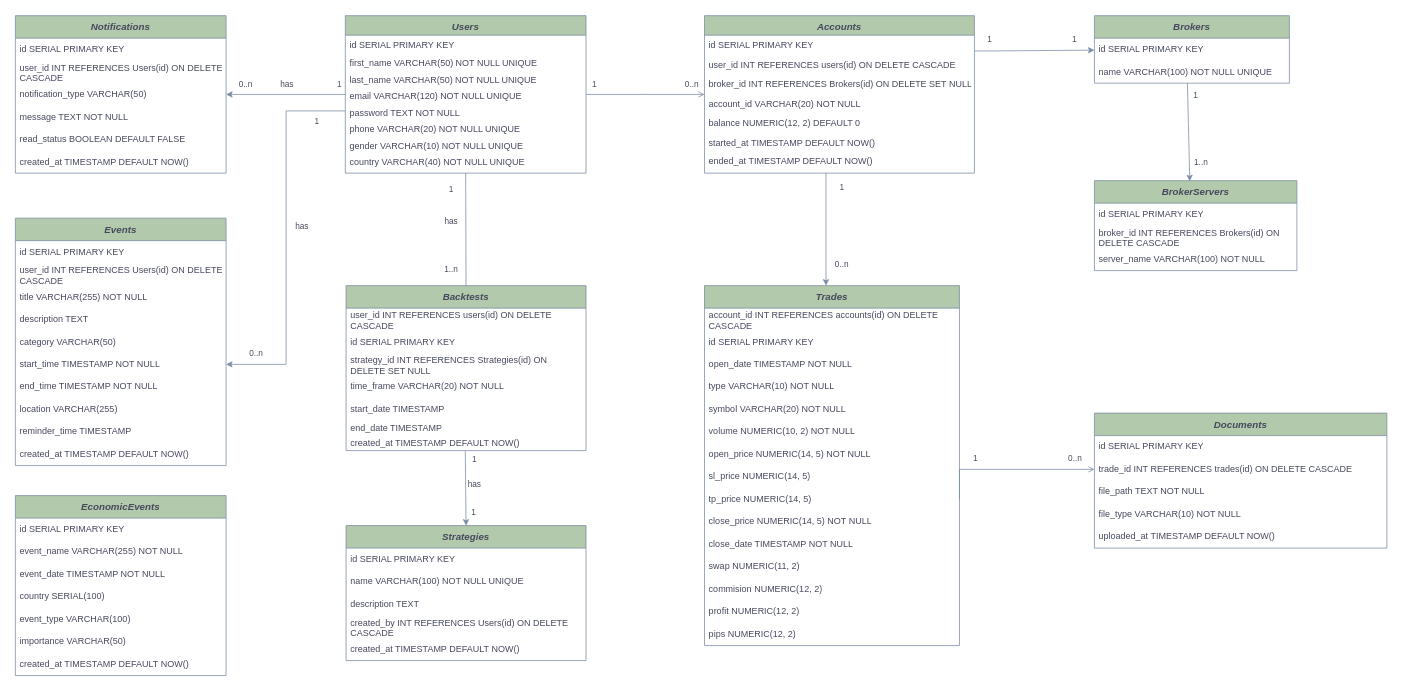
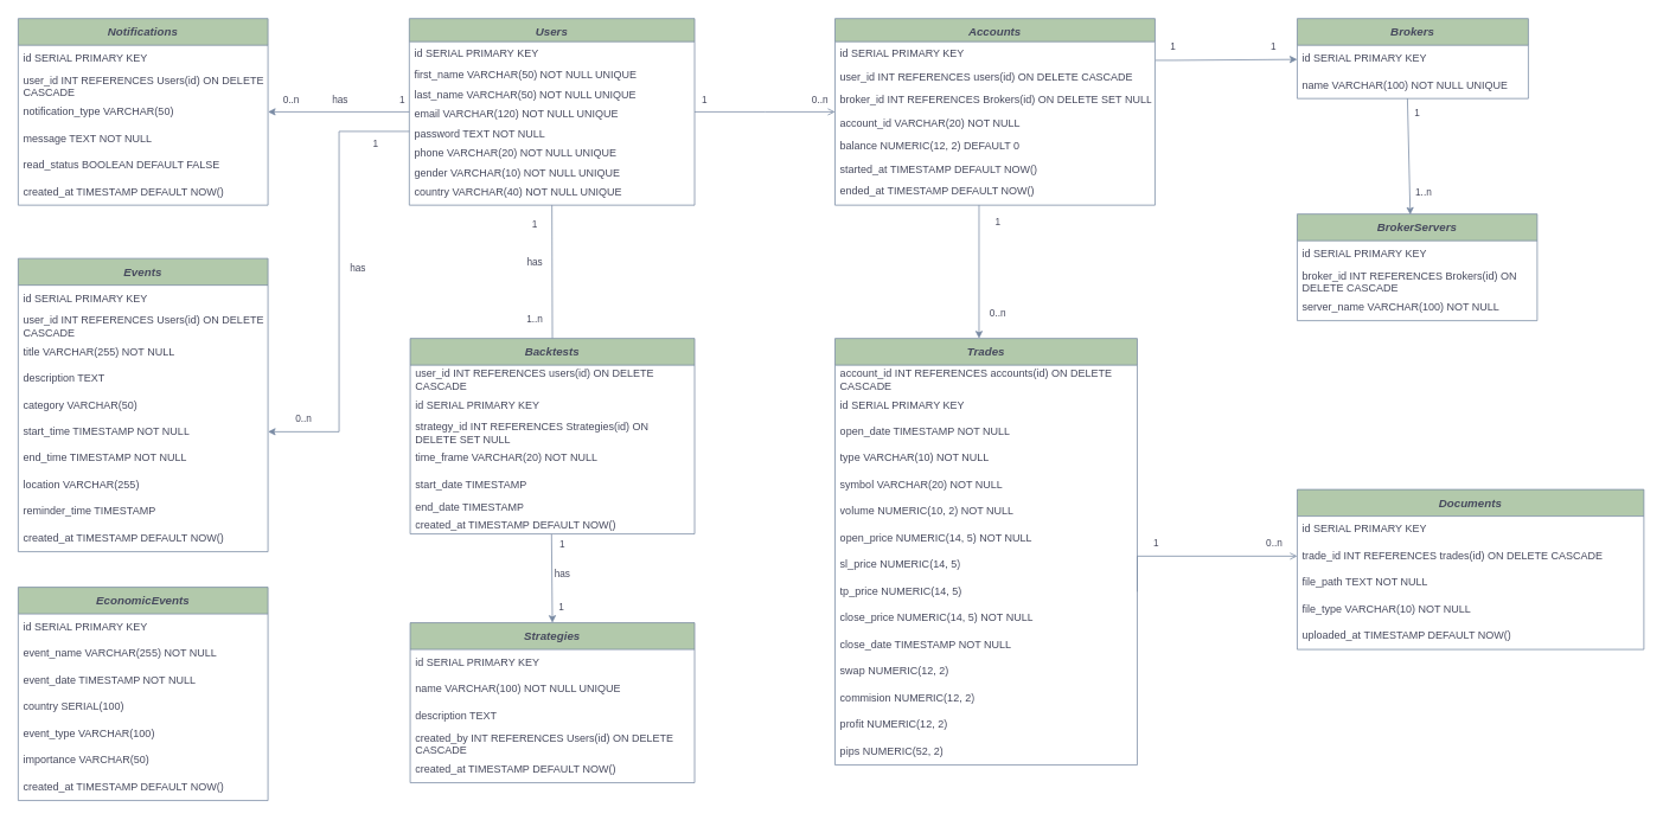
- <mxCell id="34" value="swap&amp;nbsp;&lt;span class=&quot;hljs-type&quot;&gt;NUMERIC&lt;/span&gt;(&lt;span class=&quot;hljs-number&quot;&gt;11&lt;/span&gt;, &lt;span class=&quot;hljs-number&quot;&gt;2)&lt;/span&gt;" style="text;strokeColor=none;fillColor=none;align=left;verticalAlign=middle;spacingLeft=4;spacingRight=4;overflow=hidden;points=[[0,0.5],[1,0.5]];portConstraint=eastwest;rotatable=0;whiteSpace=wrap;html=1;horizontal=1;labelBackgroundColor=none;fontColor=#46495D;rounded=0;" vertex="1" parent="22"><mxGeometry y="360" width="340" height="30" as="geometry" /></mxCell>
+ <mxCell id="34" value="swap&amp;nbsp;&lt;span class=&quot;hljs-type&quot;&gt;NUMERIC&lt;/span&gt;(&lt;span class=&quot;hljs-number&quot;&gt;12&lt;/span&gt;, &lt;span class=&quot;hljs-number&quot;&gt;2)&lt;/span&gt;" style="text;strokeColor=none;fillColor=none;align=left;verticalAlign=middle;spacingLeft=4;spacingRight=4;overflow=hidden;points=[[0,0.5],[1,0.5]];portConstraint=eastwest;rotatable=0;whiteSpace=wrap;html=1;horizontal=1;labelBackgroundColor=none;fontColor=#46495D;rounded=0;" vertex="1" parent="22"><mxGeometry y="360" width="340" height="30" as="geometry" /></mxCell>
- <mxCell id="37" value="pips&amp;nbsp;&lt;span class=&quot;hljs-type&quot;&gt;NUMERIC&lt;/span&gt;(&lt;span class=&quot;hljs-number&quot;&gt;12&lt;/span&gt;, 2&lt;span class=&quot;hljs-number&quot;&gt;)&lt;/span&gt;" style="text;strokeColor=none;fillColor=none;align=left;verticalAlign=middle;spacingLeft=4;spacingRight=4;overflow=hidden;points=[[0,0.5],[1,0.5]];portConstraint=eastwest;rotatable=0;whiteSpace=wrap;html=1;horizontal=1;labelBackgroundColor=none;fontColor=#46495D;rounded=0;" vertex="1" parent="22"><mxGeometry y="450" width="340" height="30" as="geometry" /></mxCell>
+ <mxCell id="37" value="pips&amp;nbsp;&lt;span class=&quot;hljs-type&quot;&gt;NUMERIC&lt;/span&gt;(&lt;span class=&quot;hljs-number&quot;&gt;52&lt;/span&gt;, 2&lt;span class=&quot;hljs-number&quot;&gt;)&lt;/span&gt;" style="text;strokeColor=none;fillColor=none;align=left;verticalAlign=middle;spacingLeft=4;spacingRight=4;overflow=hidden;points=[[0,0.5],[1,0.5]];portConstraint=eastwest;rotatable=0;whiteSpace=wrap;html=1;horizontal=1;labelBackgroundColor=none;fontColor=#46495D;rounded=0;" vertex="1" parent="22"><mxGeometry y="450" width="340" height="30" as="geometry" /></mxCell>
